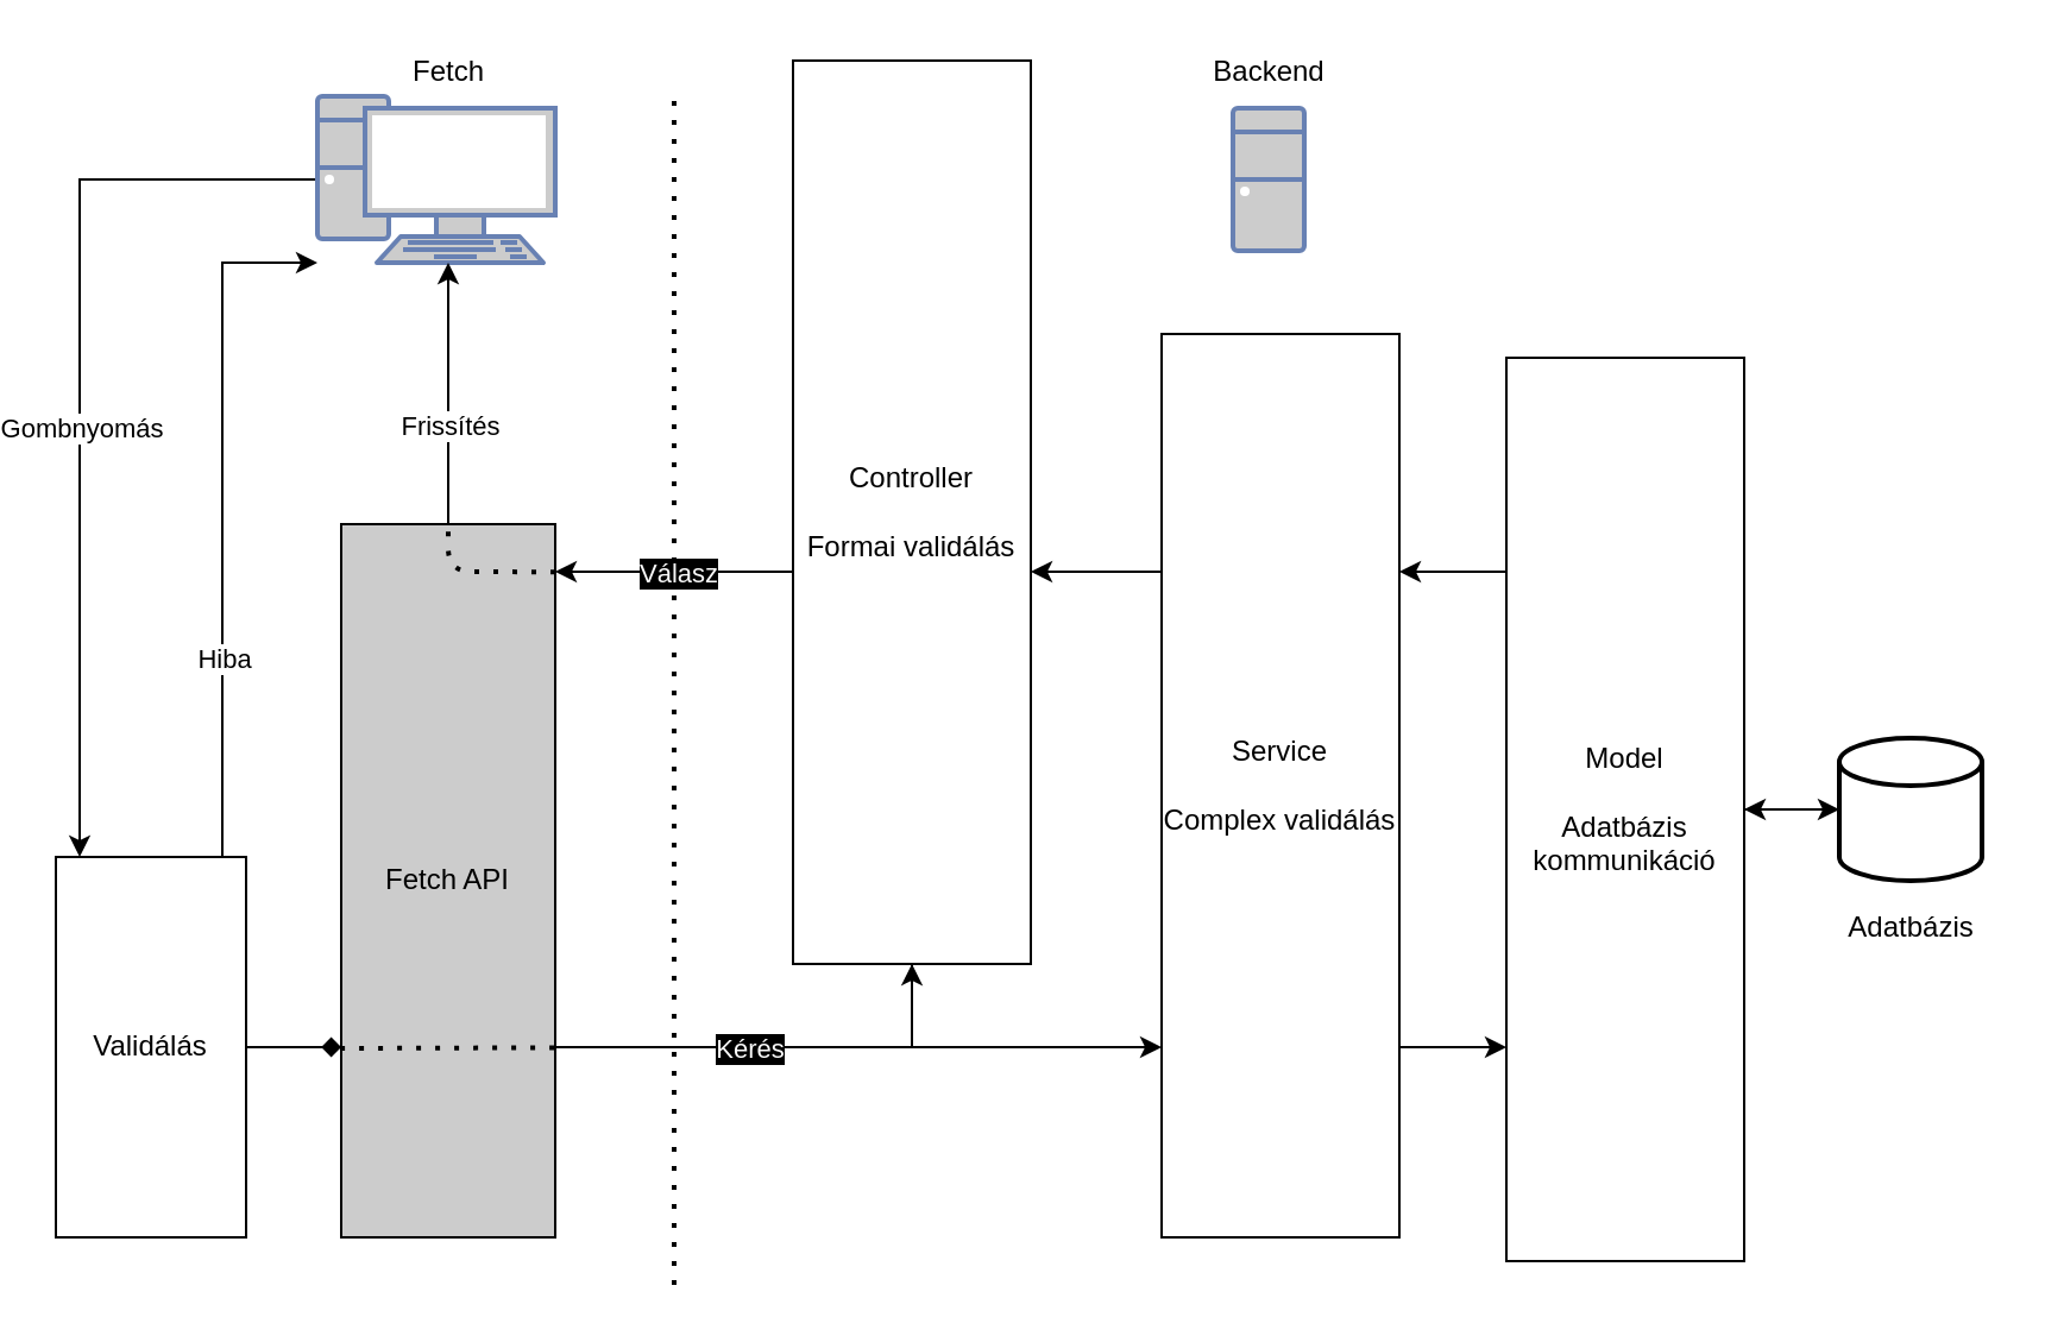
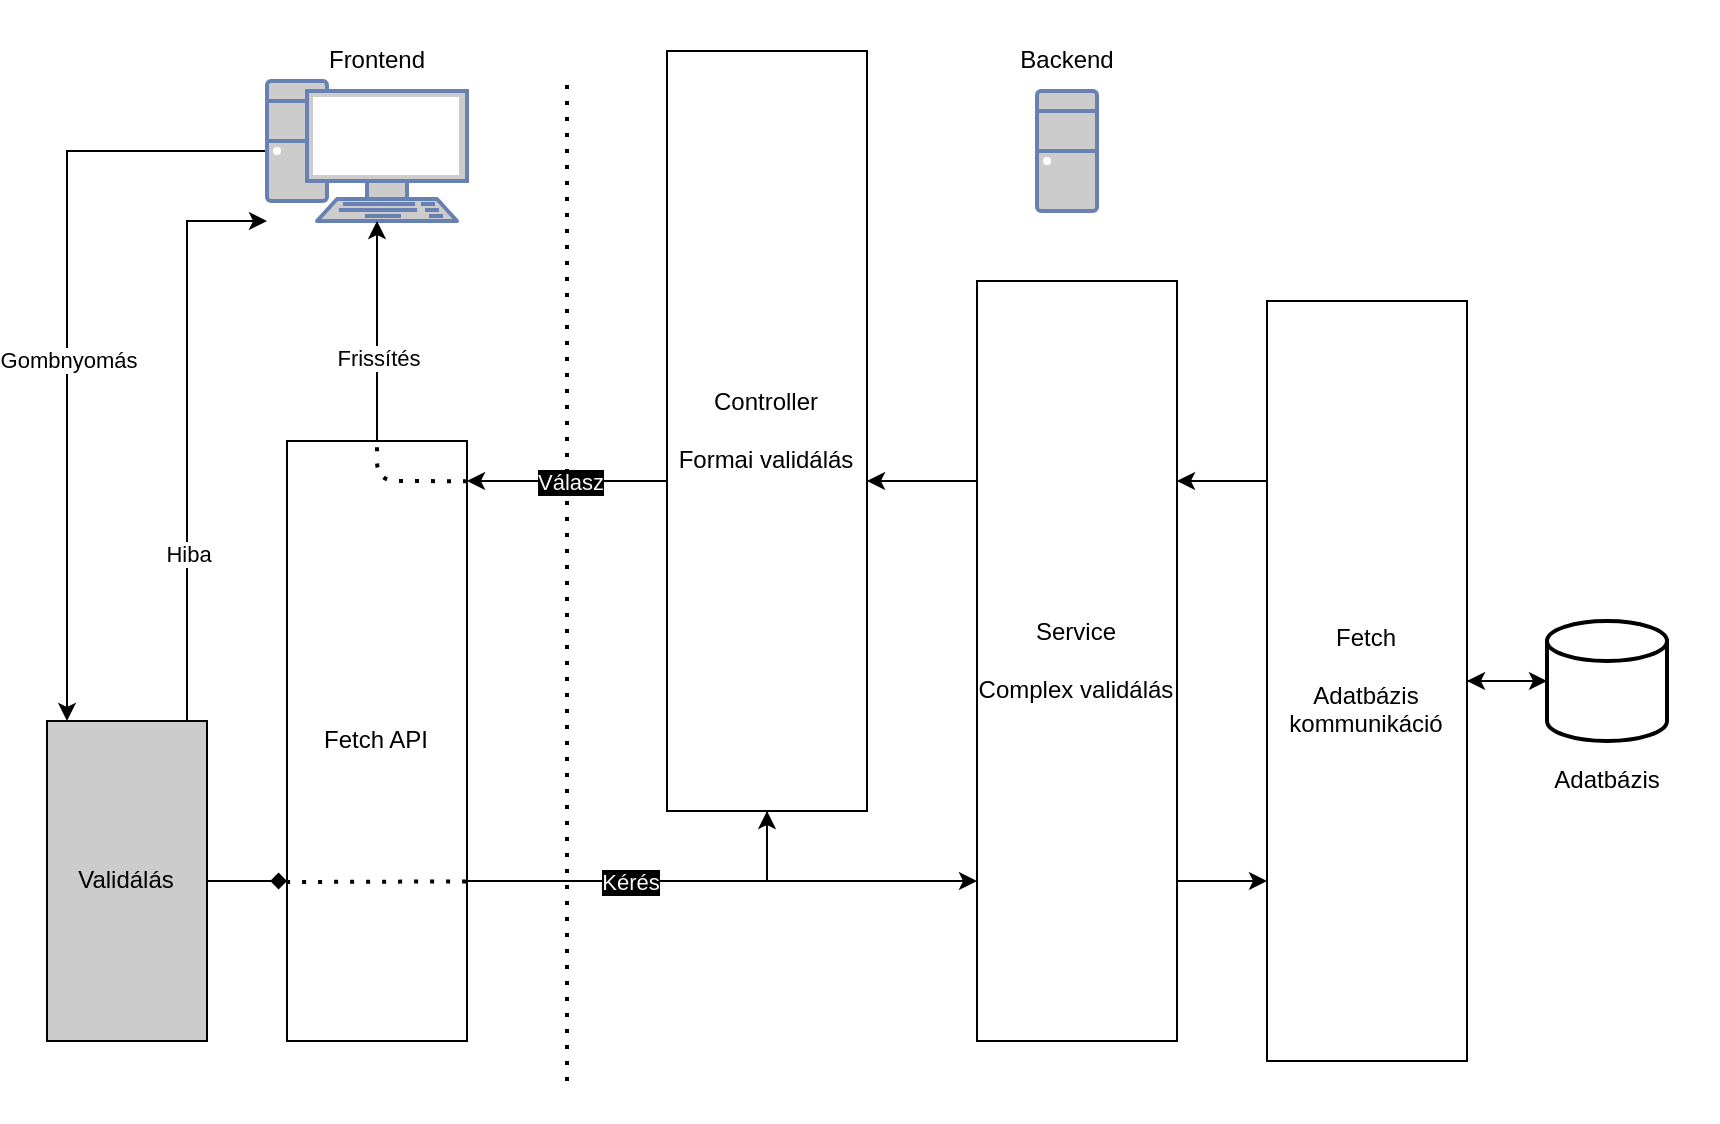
- <mxCell id="8" value="Fetch" style="text;html=1;align=center;verticalAlign=middle;resizable=0;points=[];autosize=1;" vertex="1" parent="1"><mxGeometry x="155" y="20" width="60" height="20" as="geometry" /></mxCell>
+ <mxCell id="8" value="Frontend" style="text;html=1;align=center;verticalAlign=middle;resizable=0;points=[];autosize=1;" vertex="1" parent="1"><mxGeometry x="155" y="20" width="60" height="20" as="geometry" /></mxCell>
- <mxCell id="30" value="Model&lt;br&gt;&lt;br&gt;Adatbázis kommunikáció" style="rounded=0;whiteSpace=wrap;html=1;" vertex="1" parent="1"><mxGeometry x="630" y="150" width="100" height="380" as="geometry" /></mxCell>
+ <mxCell id="30" value="Fetch&lt;br&gt;&lt;br&gt;Adatbázis kommunikáció" style="rounded=0;whiteSpace=wrap;html=1;" vertex="1" parent="1"><mxGeometry x="630" y="150" width="100" height="380" as="geometry" /></mxCell>
- <mxCell id="19" value="Fetch API" style="rounded=0;whiteSpace=wrap;html=1;fillColor=#cccccc;" vertex="1" parent="1"><mxGeometry x="140" y="220" width="90" height="300" as="geometry" /></mxCell>
+ <mxCell id="19" value="Fetch API" style="rounded=0;whiteSpace=wrap;html=1;" vertex="1" parent="1"><mxGeometry x="140" y="220" width="90" height="300" as="geometry" /></mxCell>
- <mxCell id="14" value="Validálás" style="rounded=0;whiteSpace=wrap;html=1;" vertex="1" parent="1"><mxGeometry x="20" y="360" width="80" height="160" as="geometry" /></mxCell>
+ <mxCell id="14" value="Validálás" style="rounded=0;whiteSpace=wrap;html=1;fillColor=#cccccc;" vertex="1" parent="1"><mxGeometry x="20" y="360" width="80" height="160" as="geometry" /></mxCell>
